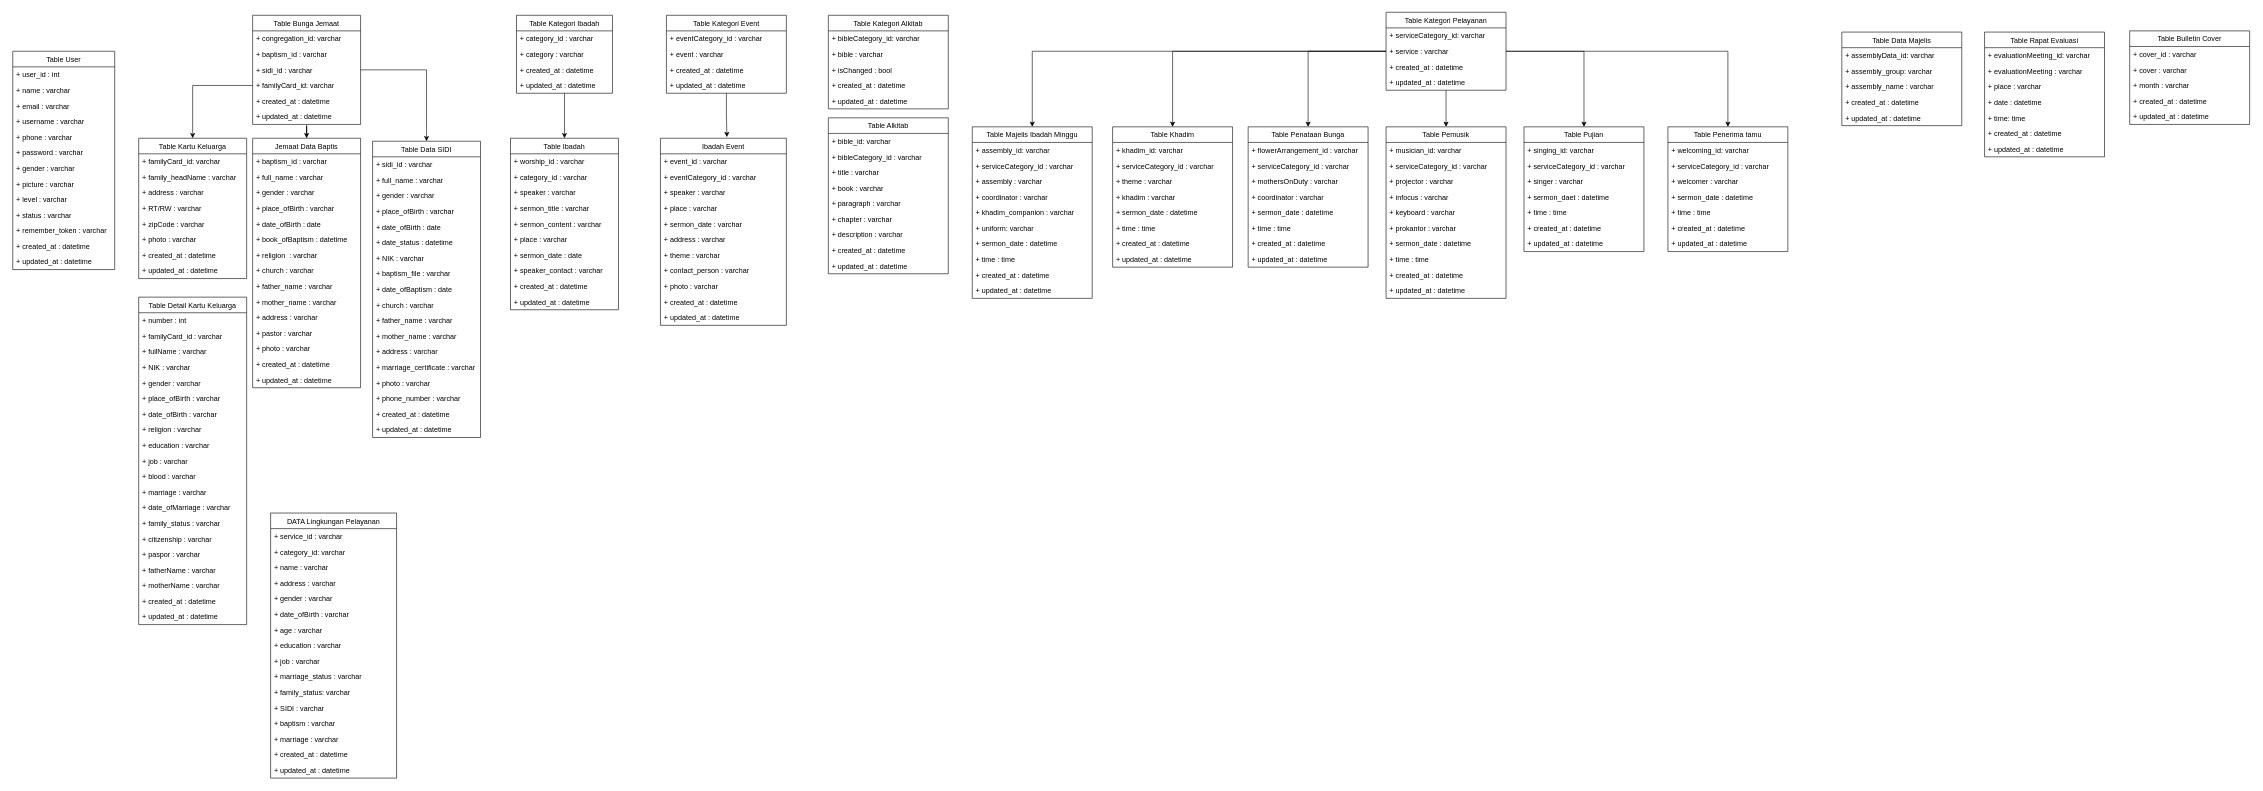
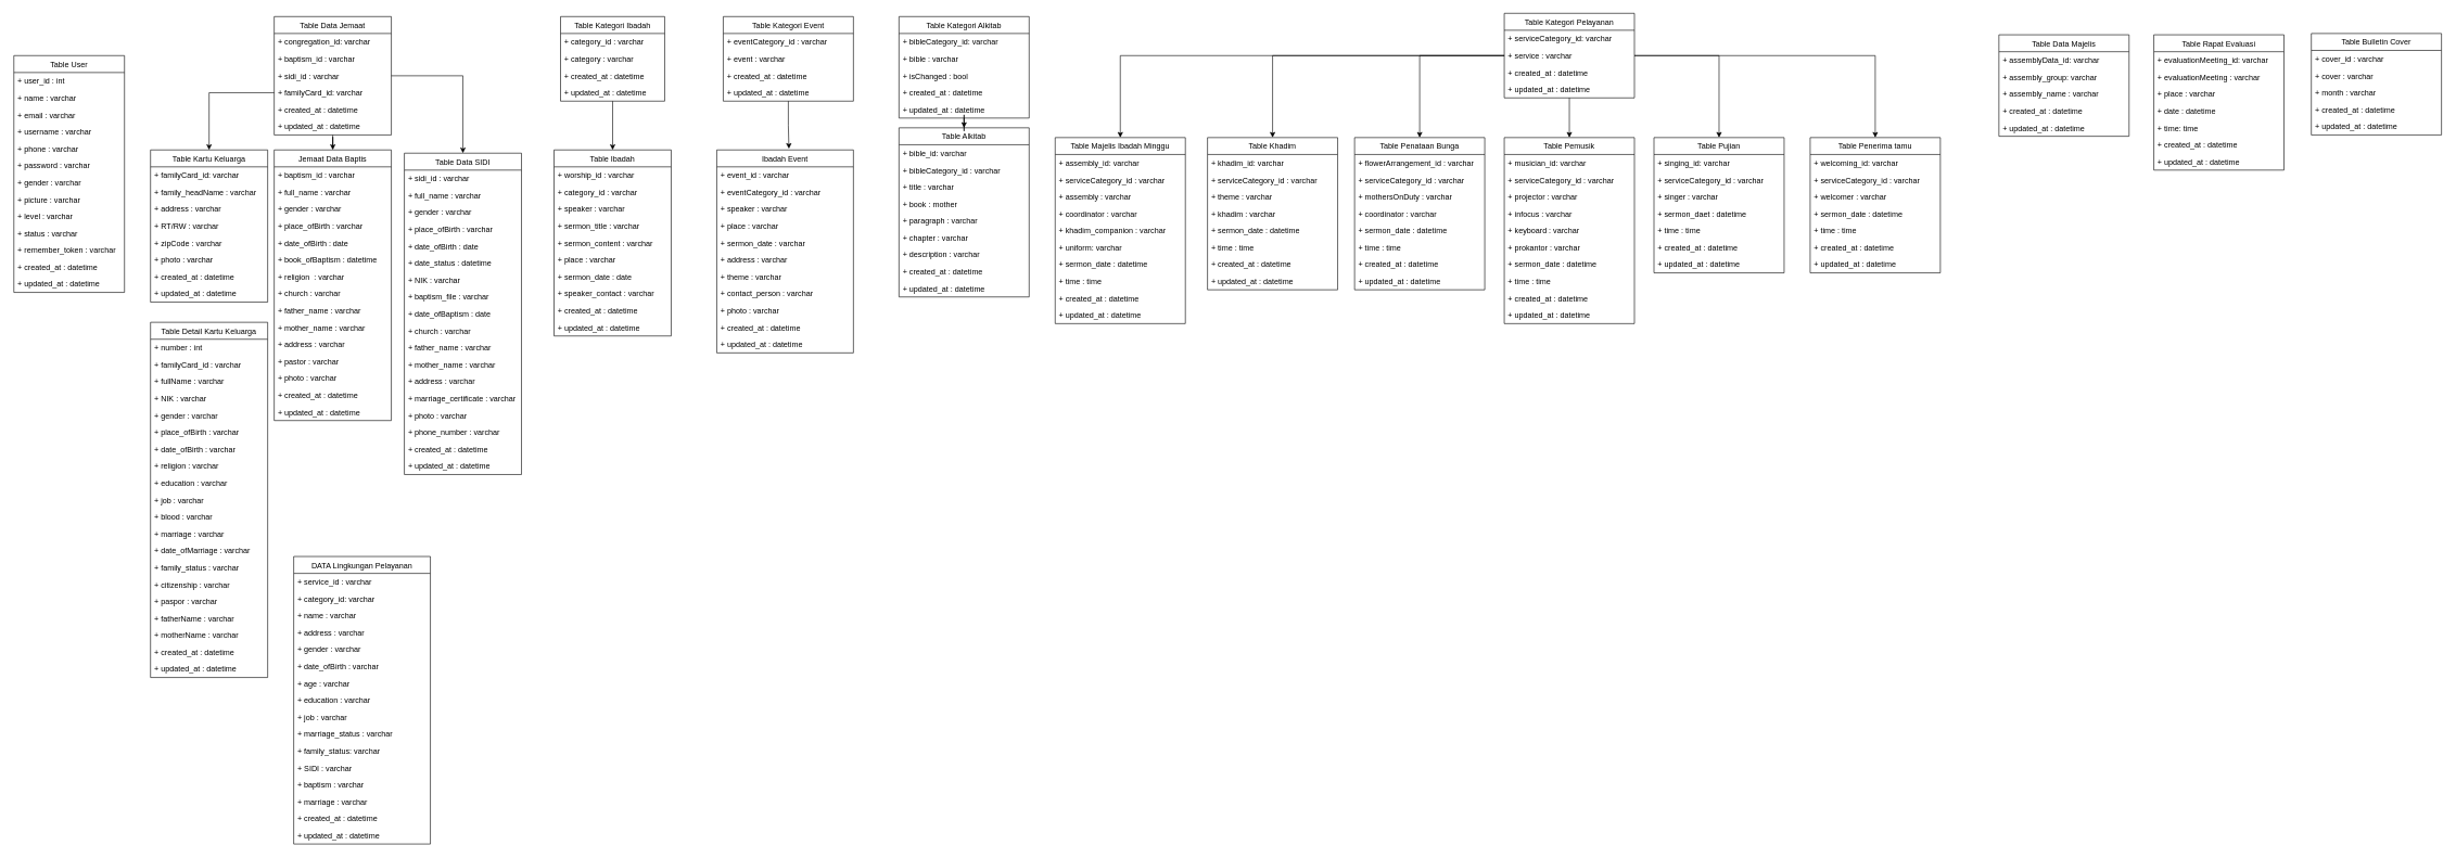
- <mxCell id="70" value="Table Bunga Jemaat" style="swimlane;fontStyle=0;childLayout=stackLayout;horizontal=1;startSize=26;fillColor=none;horizontalStack=0;resizeParent=1;resizeParentMax=0;resizeLast=0;collapsible=1;marginBottom=0;" parent="1" vertex="1"><mxGeometry x="420" y="25" width="180" height="182" as="geometry" /></mxCell>
+ <mxCell id="70" value="Table Data Jemaat" style="swimlane;fontStyle=0;childLayout=stackLayout;horizontal=1;startSize=26;fillColor=none;horizontalStack=0;resizeParent=1;resizeParentMax=0;resizeLast=0;collapsible=1;marginBottom=0;" parent="1" vertex="1"><mxGeometry x="420" y="25" width="180" height="182" as="geometry" /></mxCell>
+ <mxCell id="143" style="edgeStyle=orthogonalEdgeStyle;rounded=0;orthogonalLoop=1;jettySize=auto;html=1;entryX=0.5;entryY=0;entryDx=0;entryDy=0;" parent="1" source="144" target="150" edge="1"><mxGeometry relative="1" as="geometry" /></mxCell>
- <mxCell id="154" value="+ book : varchar" style="text;strokeColor=none;fillColor=none;align=left;verticalAlign=top;spacingLeft=4;spacingRight=4;overflow=hidden;rotatable=0;points=[[0,0.5],[1,0.5]];portConstraint=eastwest;" parent="150" vertex="1"><mxGeometry y="104" width="200" height="26" as="geometry" /></mxCell>
+ <mxCell id="154" value="+ book : mother" style="text;strokeColor=none;fillColor=none;align=left;verticalAlign=top;spacingLeft=4;spacingRight=4;overflow=hidden;rotatable=0;points=[[0,0.5],[1,0.5]];portConstraint=eastwest;" parent="150" vertex="1"><mxGeometry y="104" width="200" height="26" as="geometry" /></mxCell>
